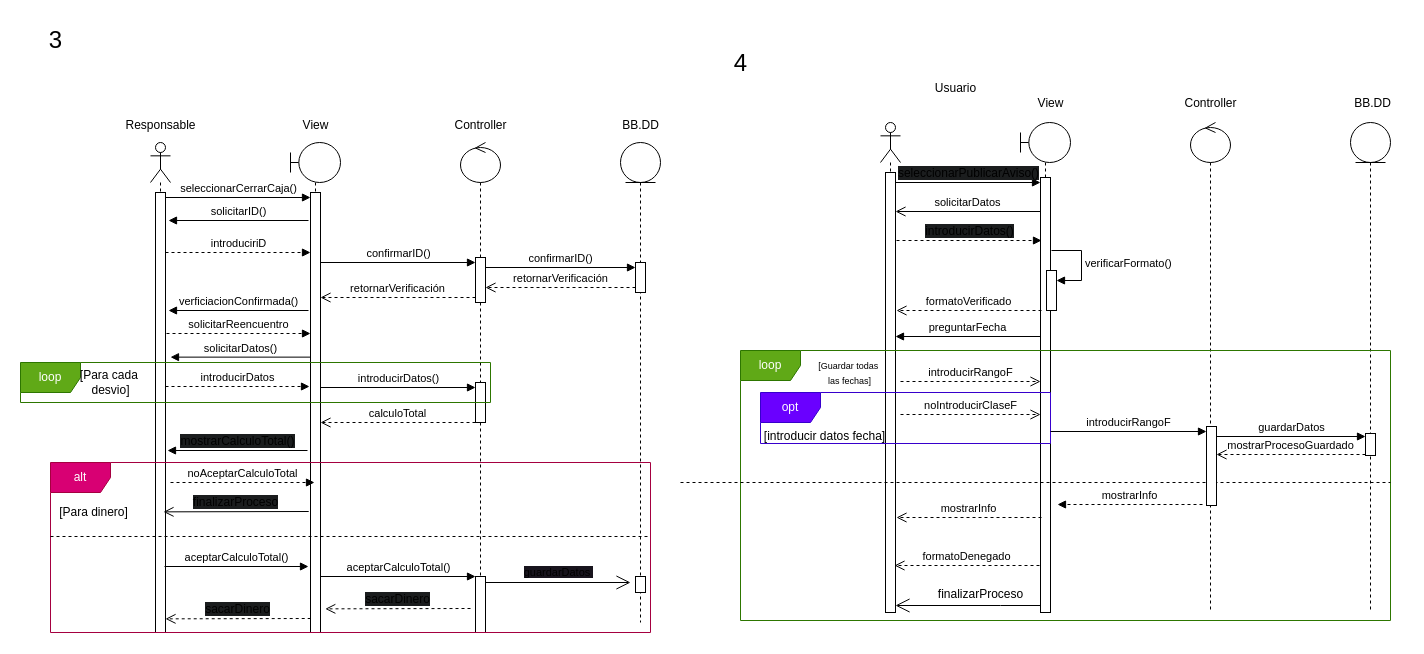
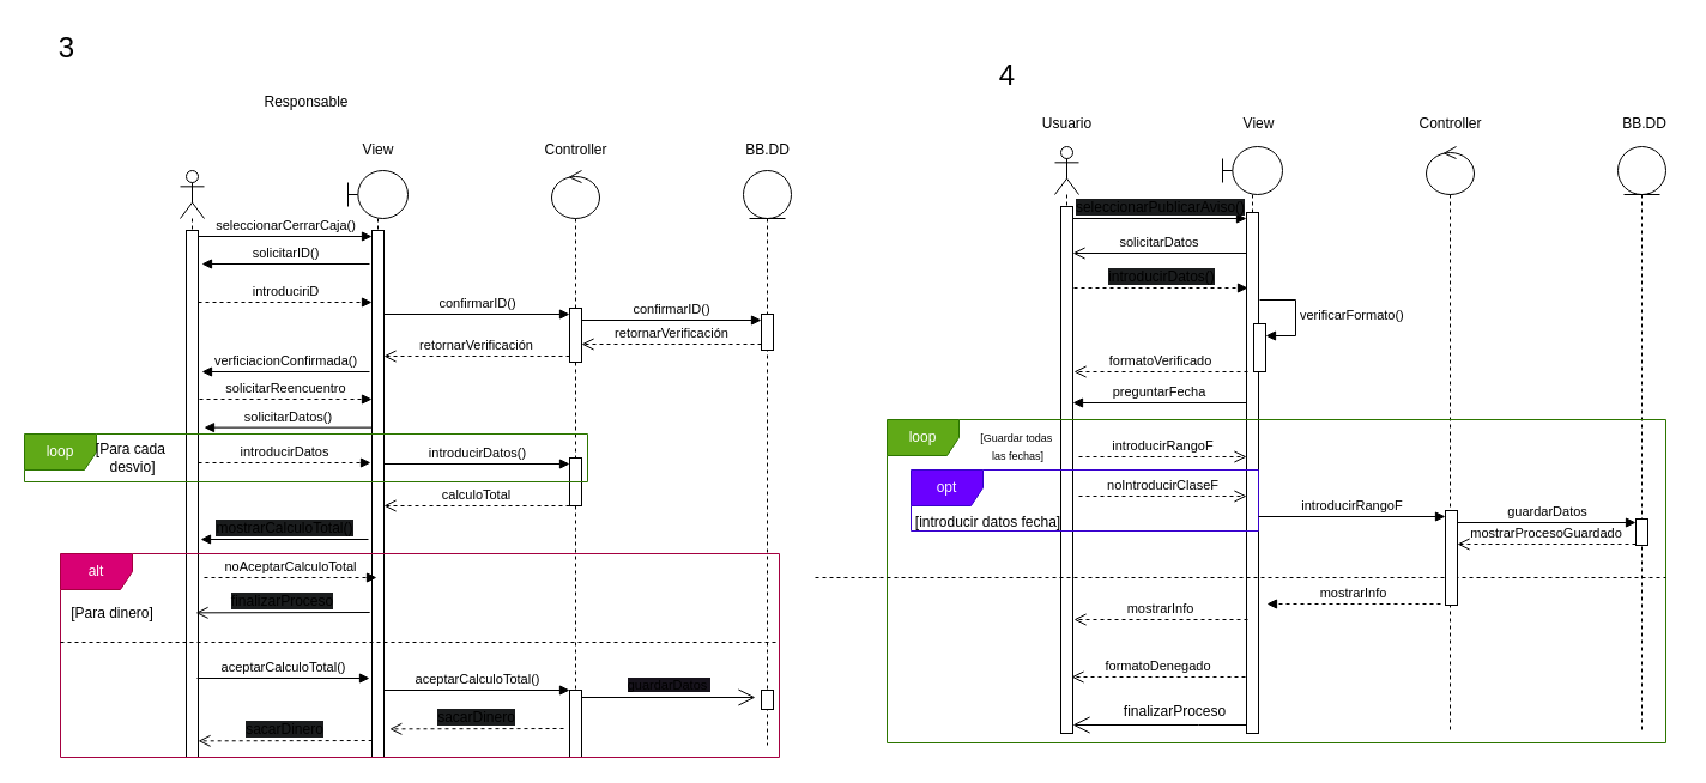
- <mxCell id="47" value="&lt;font style=&quot;font-size: 24px;&quot;&gt;4&lt;/font&gt;" style="text;html=1;align=center;verticalAlign=middle;resizable=0;points=[];autosize=1;strokeColor=none;fillColor=none;" vertex="1" parent="1"><mxGeometry x="720" y="43" width="40" height="40" as="geometry" /></mxCell>
+ <mxCell id="47" value="&lt;font style=&quot;font-size: 24px;&quot;&gt;4&lt;/font&gt;" style="text;html=1;align=center;verticalAlign=middle;resizable=0;points=[];autosize=1;strokeColor=none;fillColor=none;" vertex="1" parent="1"><mxGeometry x="820" y="43" width="40" height="40" as="geometry" /></mxCell>
- <mxCell id="48" value="Usuario" style="text;html=1;align=center;verticalAlign=middle;resizable=0;points=[];autosize=1;strokeColor=none;fillColor=none;" vertex="1" parent="1"><mxGeometry x="925" y="73" width="60" height="30" as="geometry" /></mxCell>
+ <mxCell id="48" value="Usuario" style="text;html=1;align=center;verticalAlign=middle;resizable=0;points=[];autosize=1;strokeColor=none;fillColor=none;" vertex="1" parent="1"><mxGeometry x="860" y="88" width="60" height="30" as="geometry" /></mxCell>
- <mxCell id="17" value="Responsable" style="text;html=1;align=center;verticalAlign=middle;resizable=0;points=[];autosize=1;strokeColor=none;fillColor=none;" vertex="1" parent="1"><mxGeometry x="115" y="110" width="90" height="30" as="geometry" /></mxCell>
+ <mxCell id="17" value="Responsable" style="text;html=1;align=center;verticalAlign=middle;resizable=0;points=[];autosize=1;strokeColor=none;fillColor=none;" vertex="1" parent="1"><mxGeometry x="210" y="70" width="90" height="30" as="geometry" /></mxCell>
